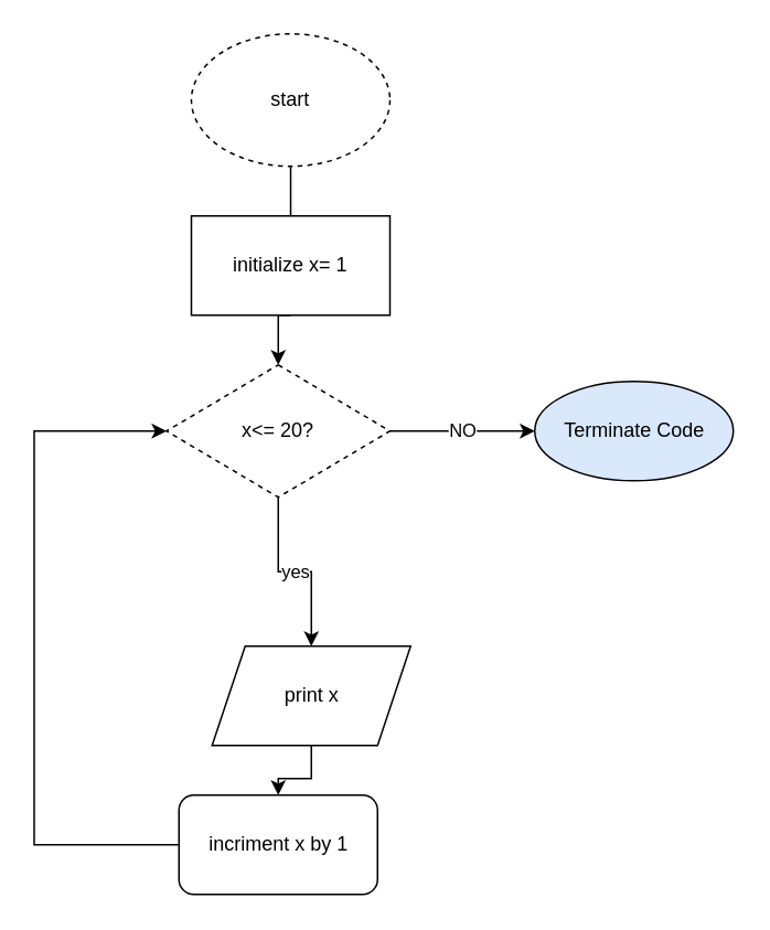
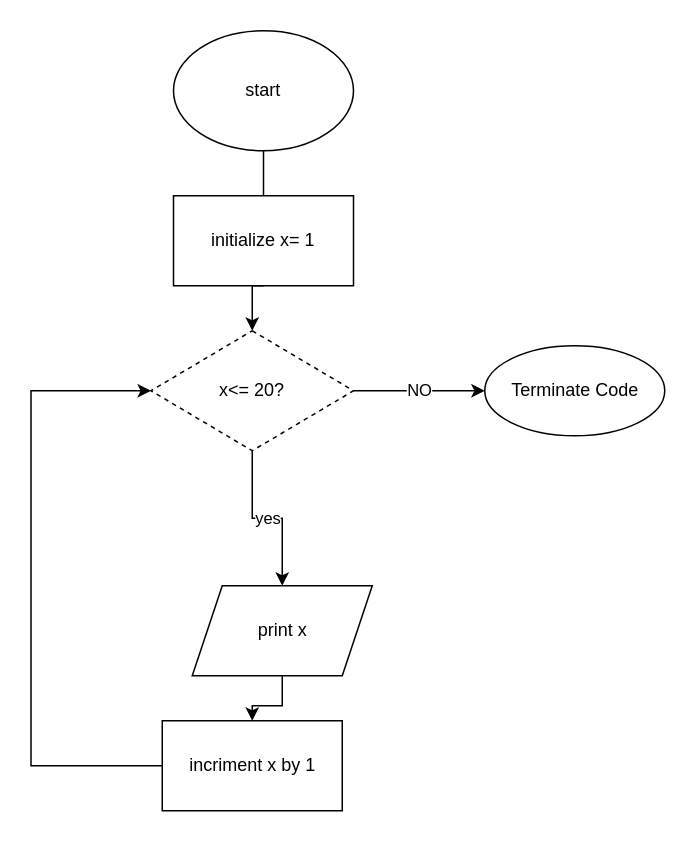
- <mxCell id="3" value="start" style="ellipse;whiteSpace=wrap;html=1;dashed=1;" vertex="1" parent="1"><mxGeometry x="115" y="20" width="120" height="80" as="geometry" /></mxCell>
+ <mxCell id="3" value="start" style="ellipse;whiteSpace=wrap;html=1;" vertex="1" parent="1"><mxGeometry x="115" y="20" width="120" height="80" as="geometry" /></mxCell>
- <mxCell id="9" value="Terminate Code" style="ellipse;whiteSpace=wrap;html=1;fillColor=#dae8fc;" vertex="1" parent="1"><mxGeometry x="322.5" y="230" width="120" height="60" as="geometry" /></mxCell>
+ <mxCell id="9" value="Terminate Code" style="ellipse;whiteSpace=wrap;html=1;" vertex="1" parent="1"><mxGeometry x="322.5" y="230" width="120" height="60" as="geometry" /></mxCell>
- <mxCell id="13" value="incriment x by 1" style="whiteSpace=wrap;html=1;rounded=1;" vertex="1" parent="1"><mxGeometry x="107.5" y="480" width="120" height="60" as="geometry" /></mxCell>
+ <mxCell id="13" value="incriment x by 1" style="rounded=0;whiteSpace=wrap;html=1;" vertex="1" parent="1"><mxGeometry x="107.5" y="480" width="120" height="60" as="geometry" /></mxCell>
